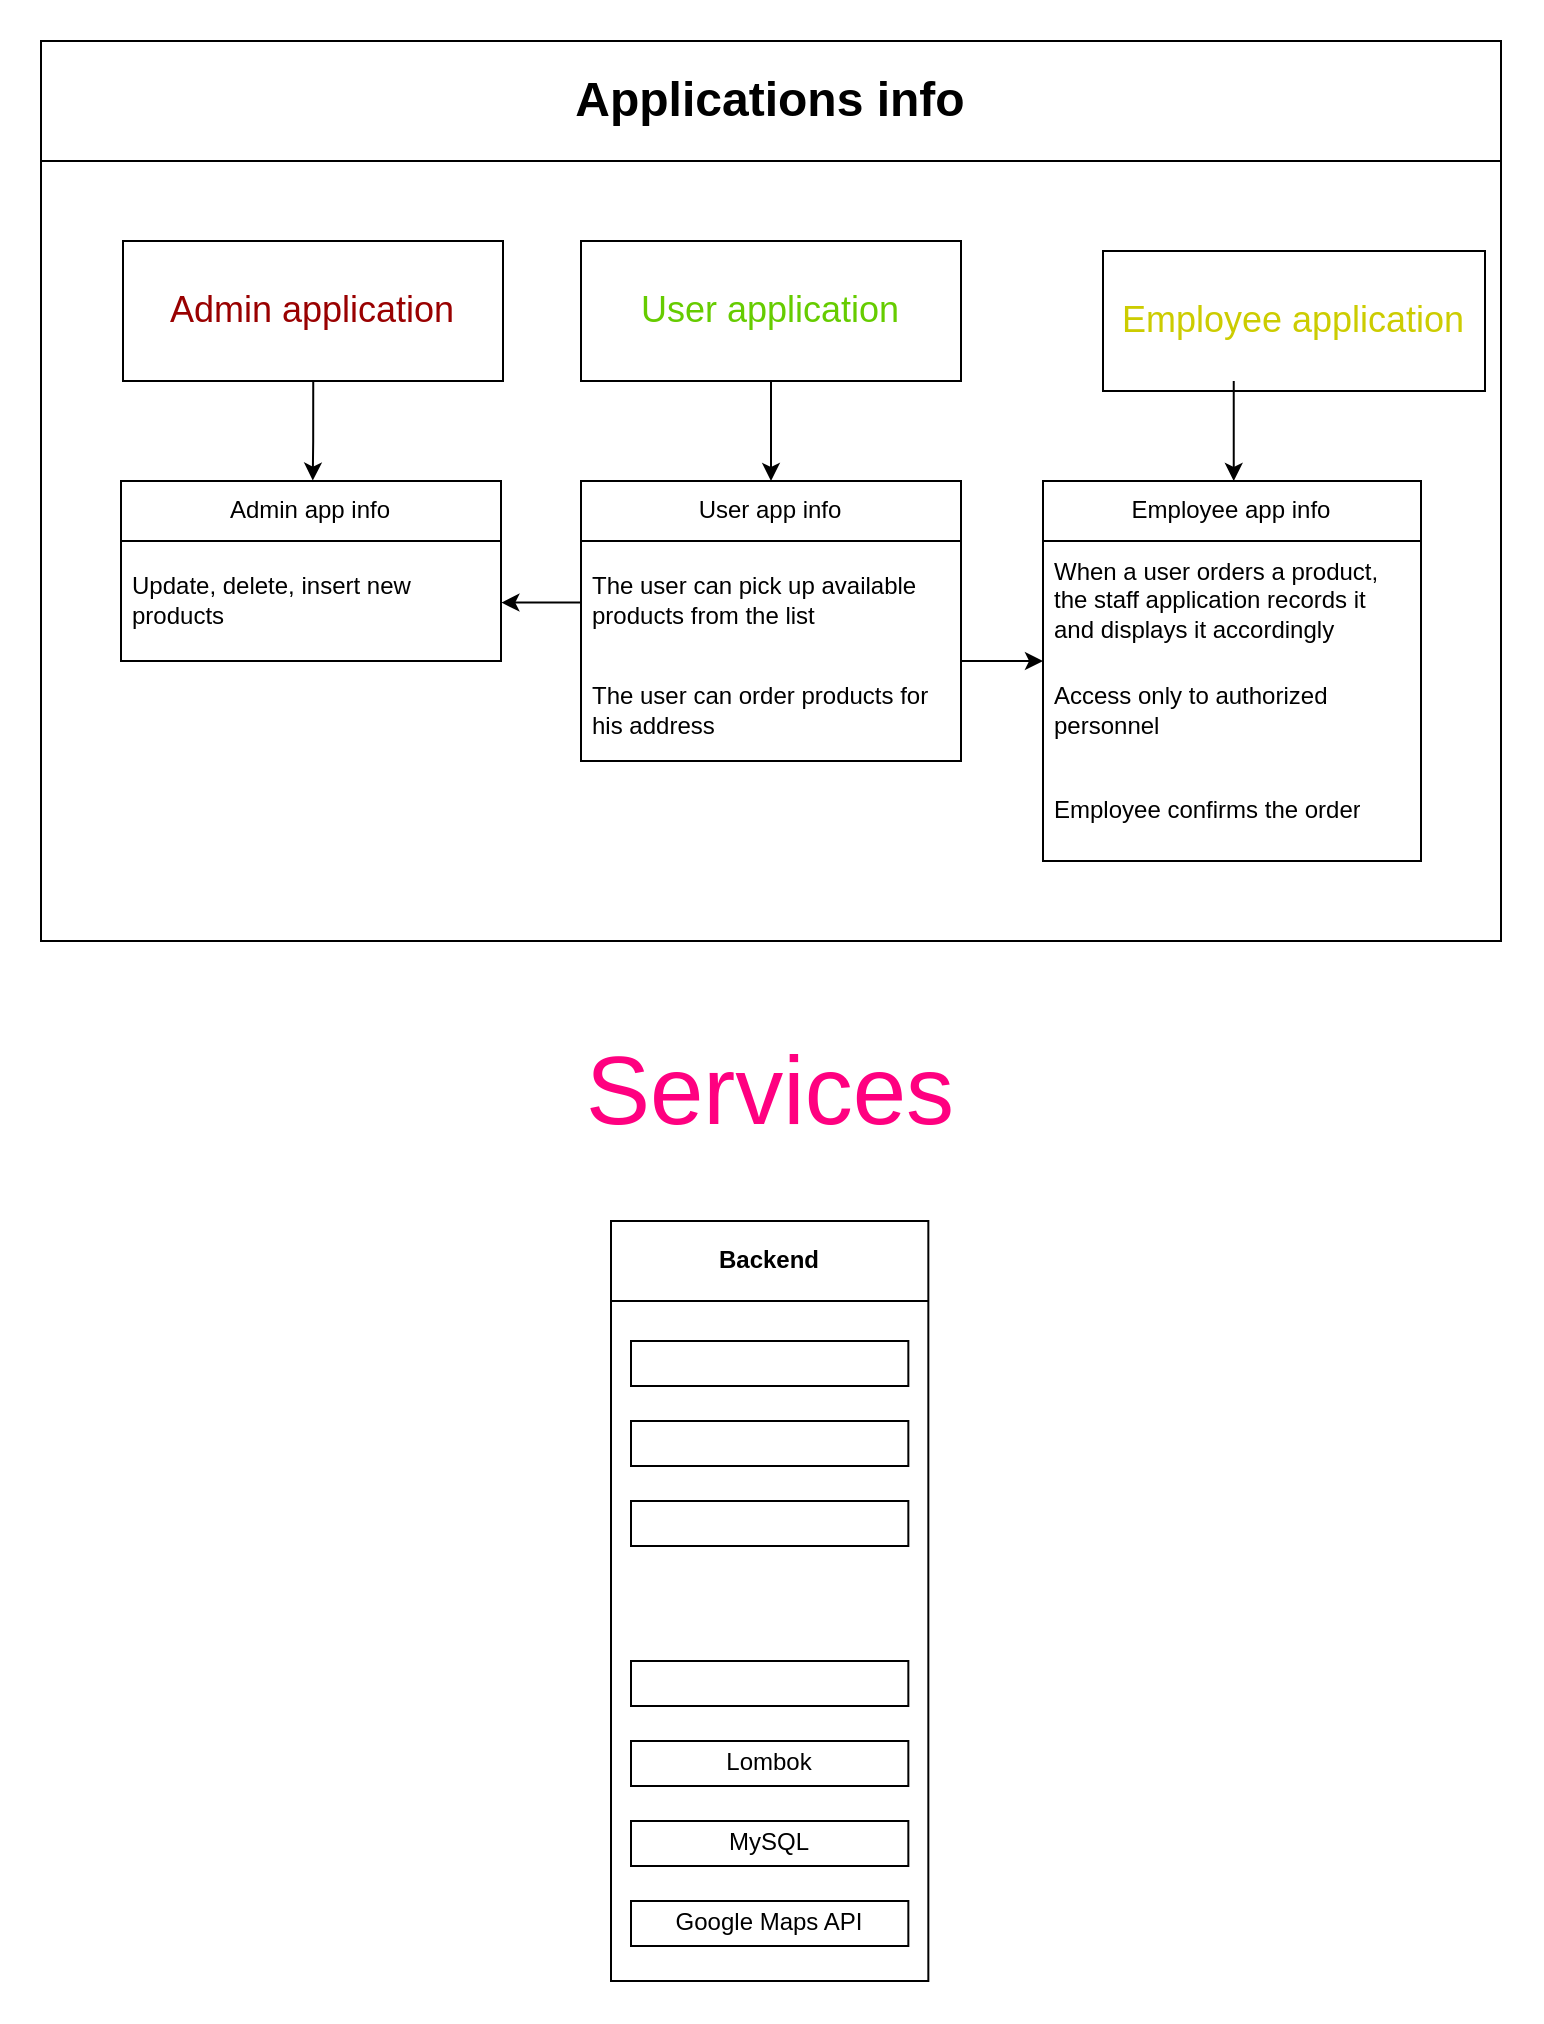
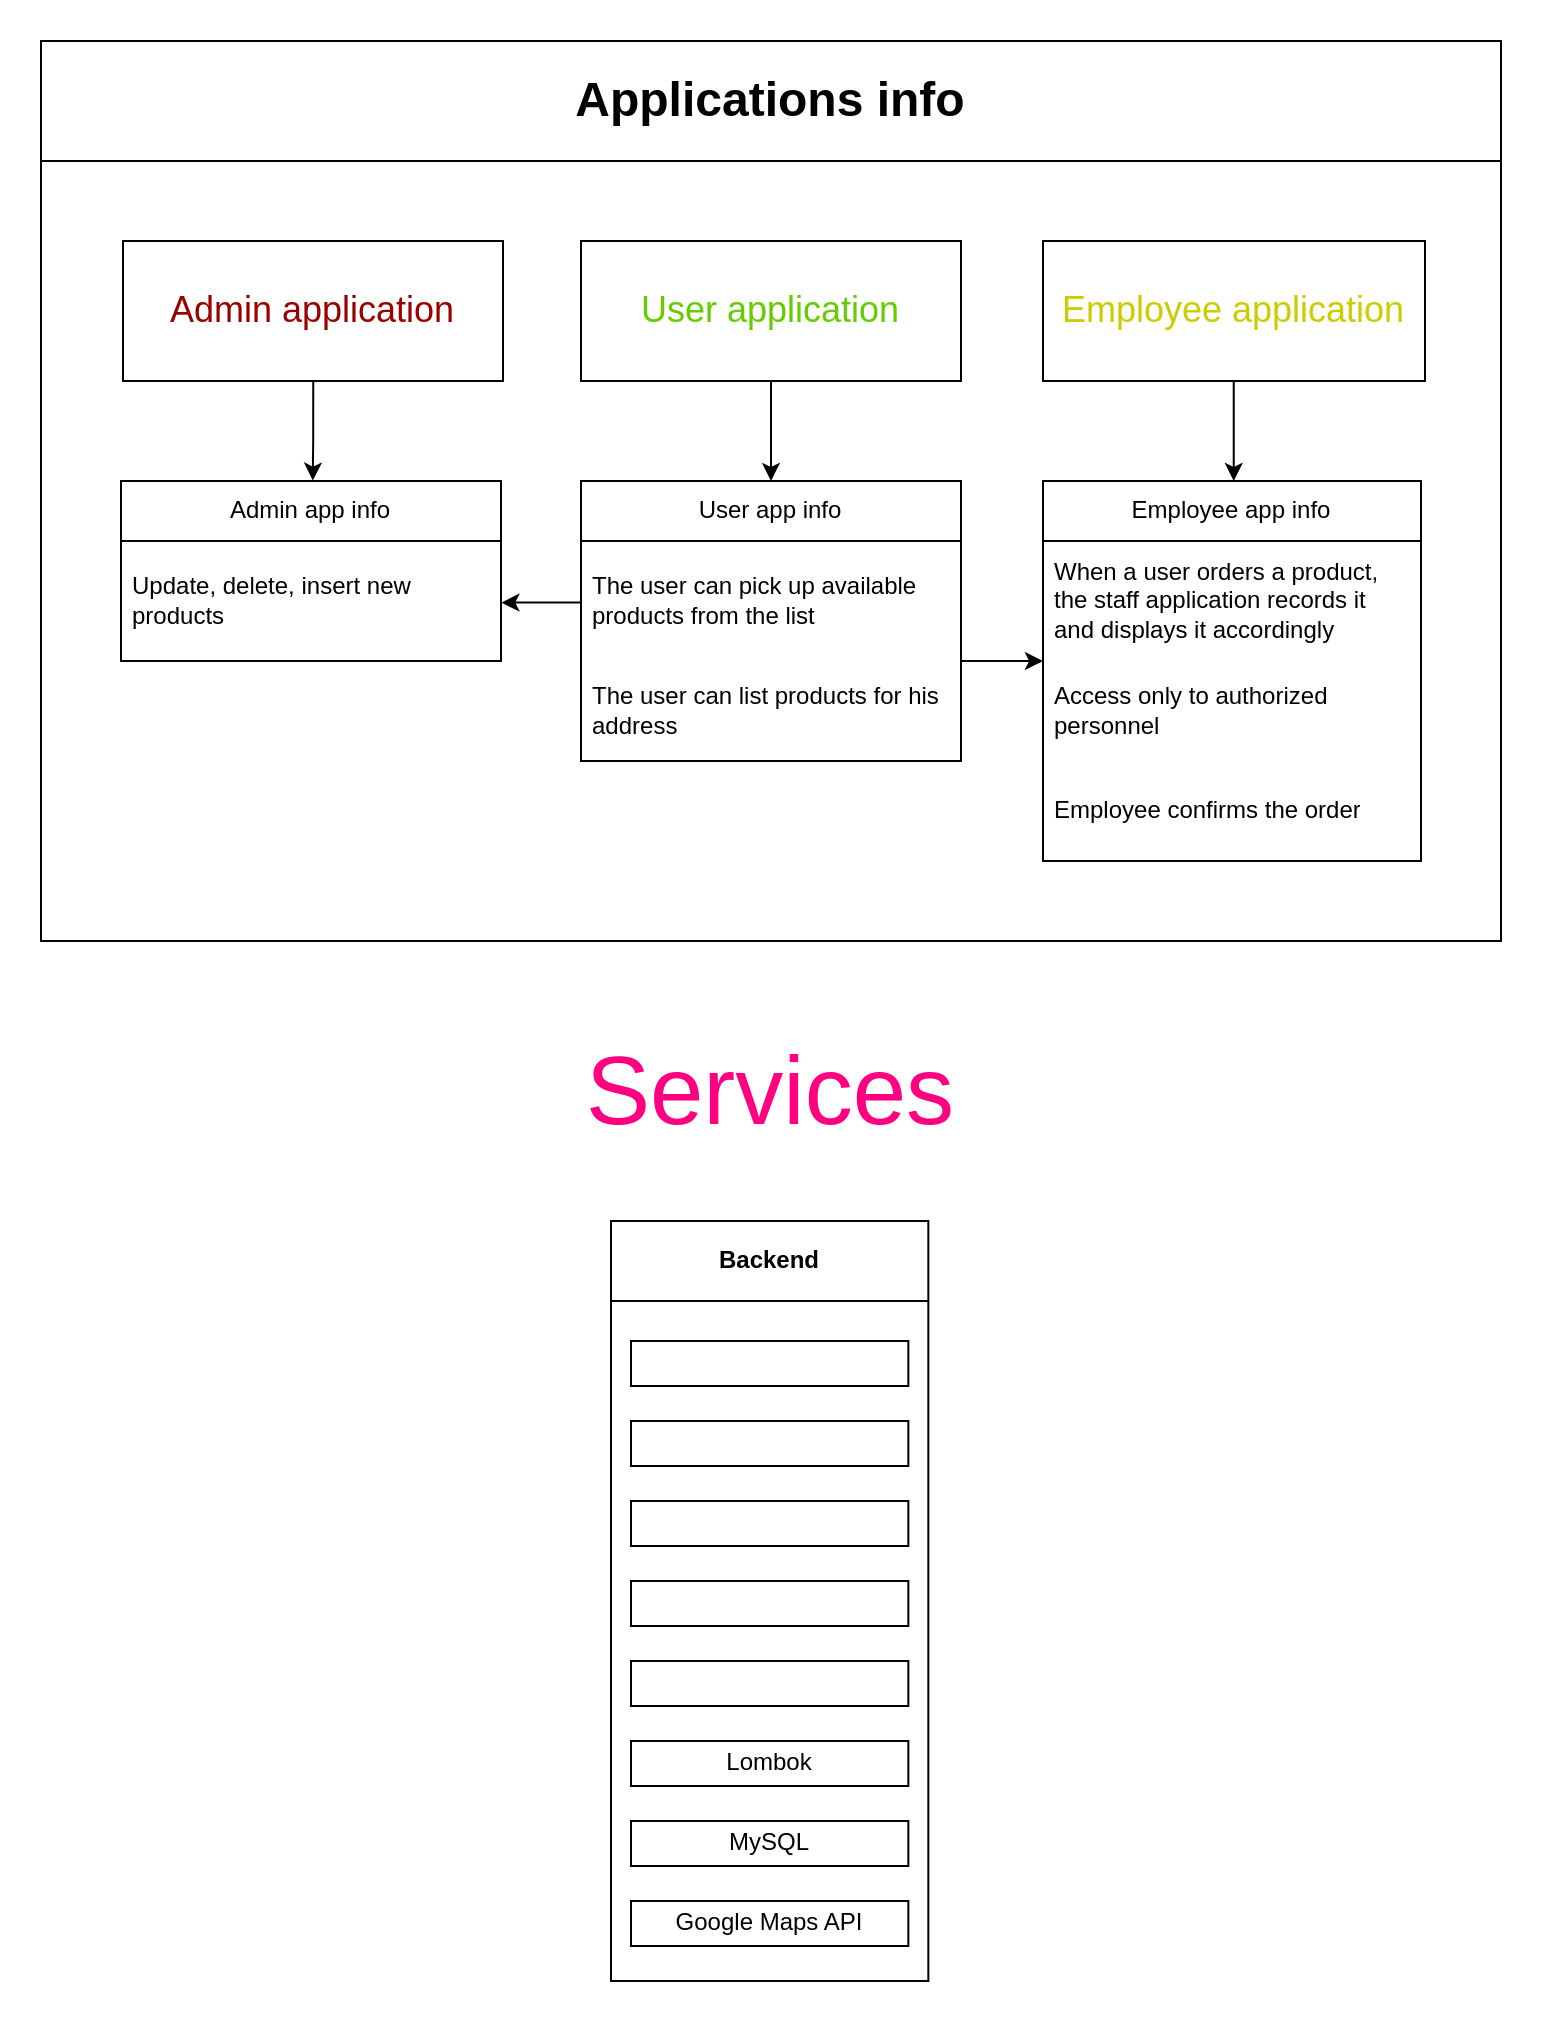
- <mxCell id="14" value="&lt;font style=&quot;font-size: 18px;&quot; color=&quot;#cccc00&quot;&gt;Employee application&lt;/font&gt;" style="rounded=0;whiteSpace=wrap;html=1;" parent="3" vertex="1"><mxGeometry x="531" y="105" width="191" height="70" as="geometry" /></mxCell>
+ <mxCell id="14" value="&lt;font style=&quot;font-size: 18px;&quot; color=&quot;#cccc00&quot;&gt;Employee application&lt;/font&gt;" style="rounded=0;whiteSpace=wrap;html=1;" parent="3" vertex="1"><mxGeometry x="501" y="100" width="191" height="70" as="geometry" /></mxCell>
- <mxCell id="10" value="The user can order products for his address" style="text;strokeColor=none;fillColor=none;align=left;verticalAlign=middle;spacingLeft=4;spacingRight=4;overflow=hidden;points=[[0,0.5],[1,0.5]];portConstraint=eastwest;rotatable=0;whiteSpace=wrap;html=1;" parent="8" vertex="1"><mxGeometry y="90" width="190" height="50" as="geometry" /></mxCell>
+ <mxCell id="10" value="The user can list products for his address" style="text;strokeColor=none;fillColor=none;align=left;verticalAlign=middle;spacingLeft=4;spacingRight=4;overflow=hidden;points=[[0,0.5],[1,0.5]];portConstraint=eastwest;rotatable=0;whiteSpace=wrap;html=1;" parent="8" vertex="1"><mxGeometry y="90" width="190" height="50" as="geometry" /></mxCell>
+ <mxCell id="25" value="&lt;font color=&quot;#ffffff&quot;&gt;Spring REST&lt;/font&gt;" style="rounded=0;whiteSpace=wrap;html=1;" parent="21" vertex="1"><mxGeometry x="10.0" y="180" width="138.667" height="22.5" as="geometry" /></mxCell>
